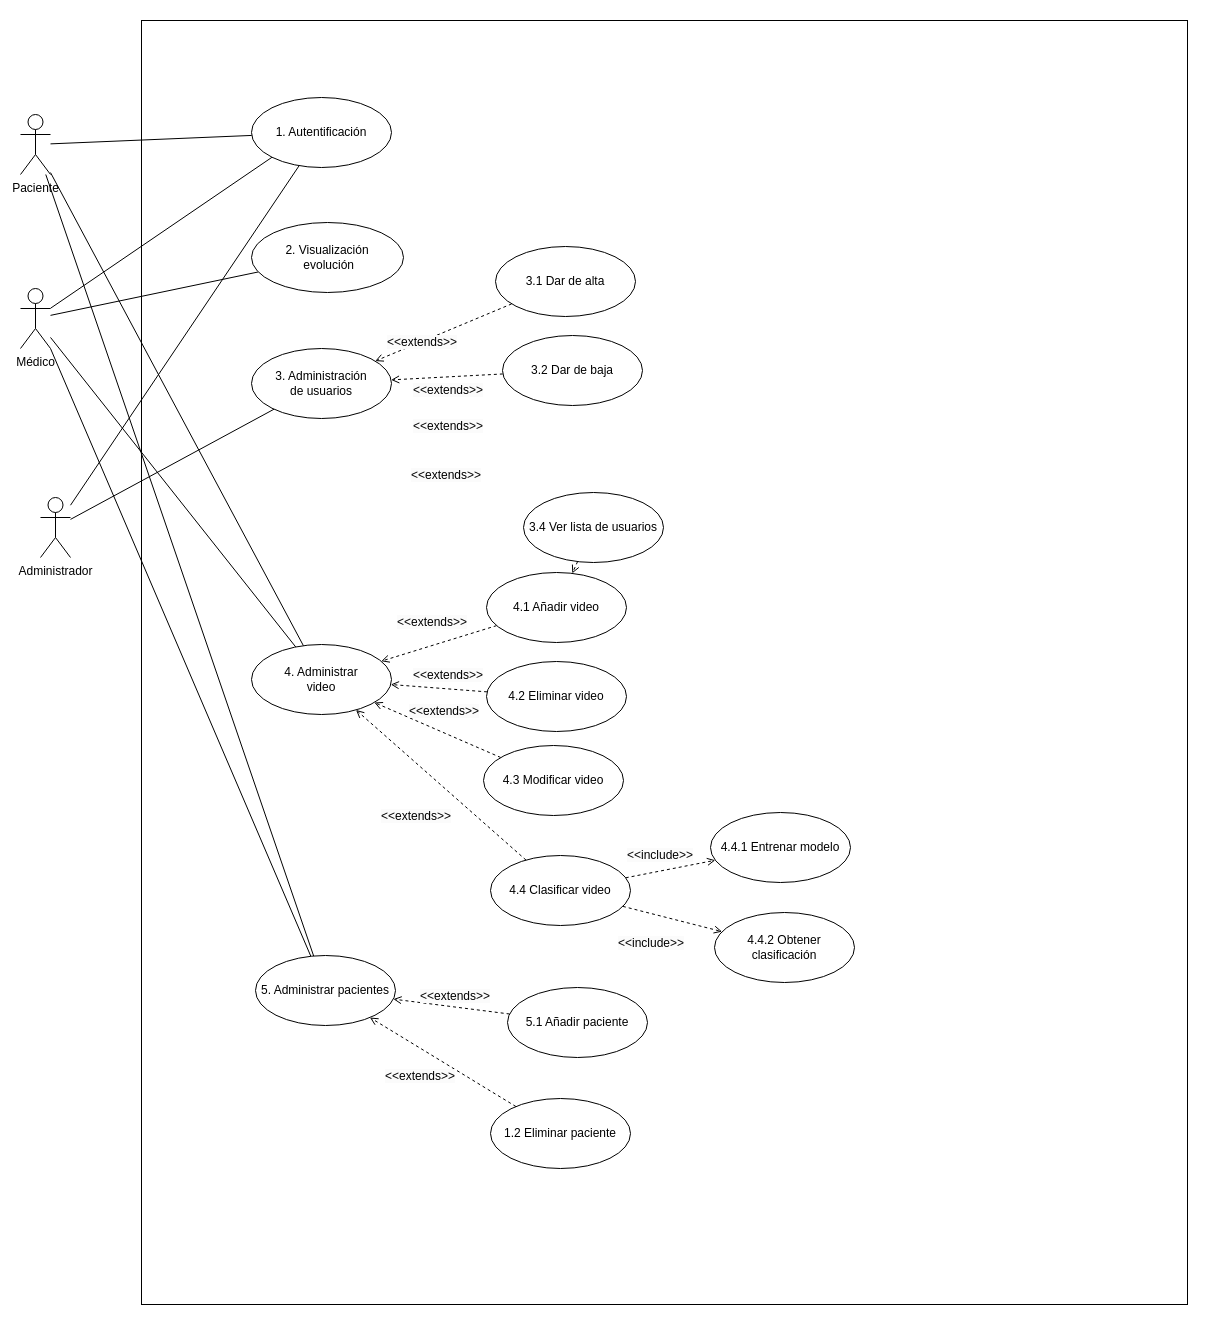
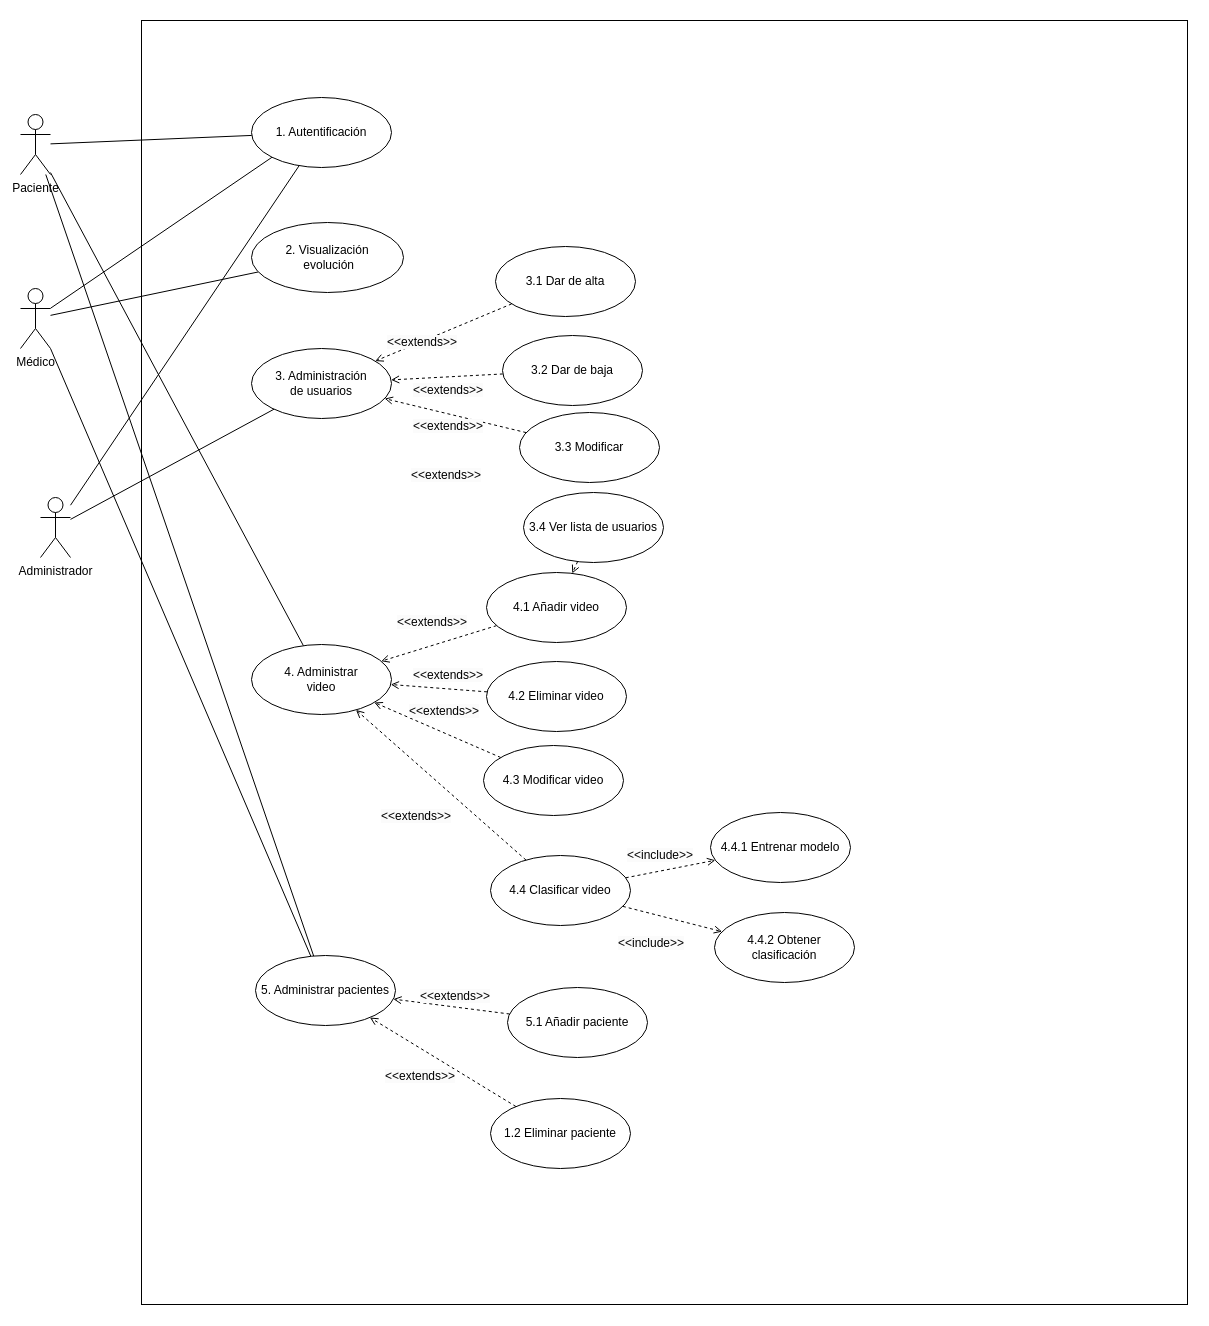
+ <mxCell id="23" style="rounded=0;orthogonalLoop=1;jettySize=auto;html=1;dashed=1;endArrow=open;endFill=0;" parent="1" source="24" target="17" edge="1"><mxGeometry relative="1" as="geometry" /></mxCell>
+ <mxCell id="24" value="3.3 Modificar" style="ellipse;whiteSpace=wrap;html=1;" parent="1" vertex="1"><mxGeometry x="519" y="412" width="140" height="70" as="geometry" /></mxCell>
- <mxCell id="8" style="rounded=0;orthogonalLoop=1;jettySize=auto;html=1;endArrow=none;endFill=0;" parent="1" source="10" target="18" edge="1"><mxGeometry relative="1" as="geometry" /></mxCell>
